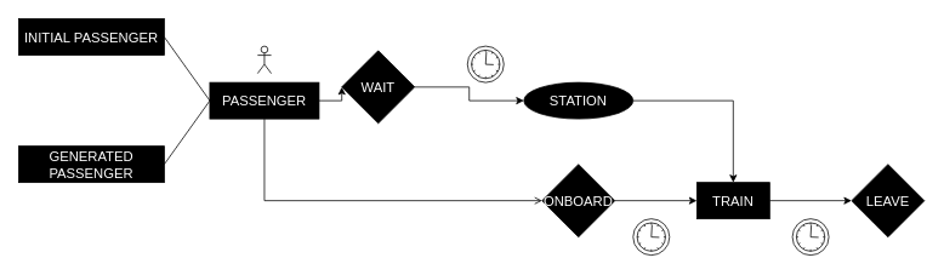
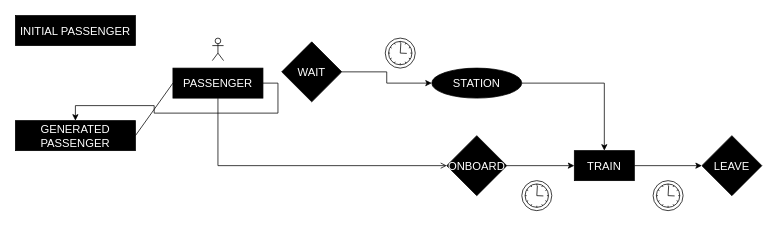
- <mxCell id="14" style="rounded=0;orthogonalLoop=1;jettySize=auto;html=1;exitX=1;exitY=0.5;exitDx=0;exitDy=0;entryX=0;entryY=0.5;entryDx=0;entryDy=0;endArrow=none;endFill=0;" edge="1" parent="1" source="15" target="4"><mxGeometry relative="1" as="geometry" /></mxCell>
- <mxCell id="2" style="edgeStyle=orthogonalEdgeStyle;rounded=0;orthogonalLoop=1;jettySize=auto;html=1;exitX=1;exitY=0.5;exitDx=0;exitDy=0;entryX=0;entryY=0.5;entryDx=0;entryDy=0;" edge="1" parent="1" source="4" target="6"><mxGeometry relative="1" as="geometry" /></mxCell>
+ <mxCell id="2" style="edgeStyle=orthogonalEdgeStyle;rounded=0;orthogonalLoop=1;jettySize=auto;html=1;exitX=1;exitY=0.5;exitDx=0;exitDy=0;" edge="1" parent="1" source="4" target="16"><mxGeometry relative="1" as="geometry" /></mxCell>
